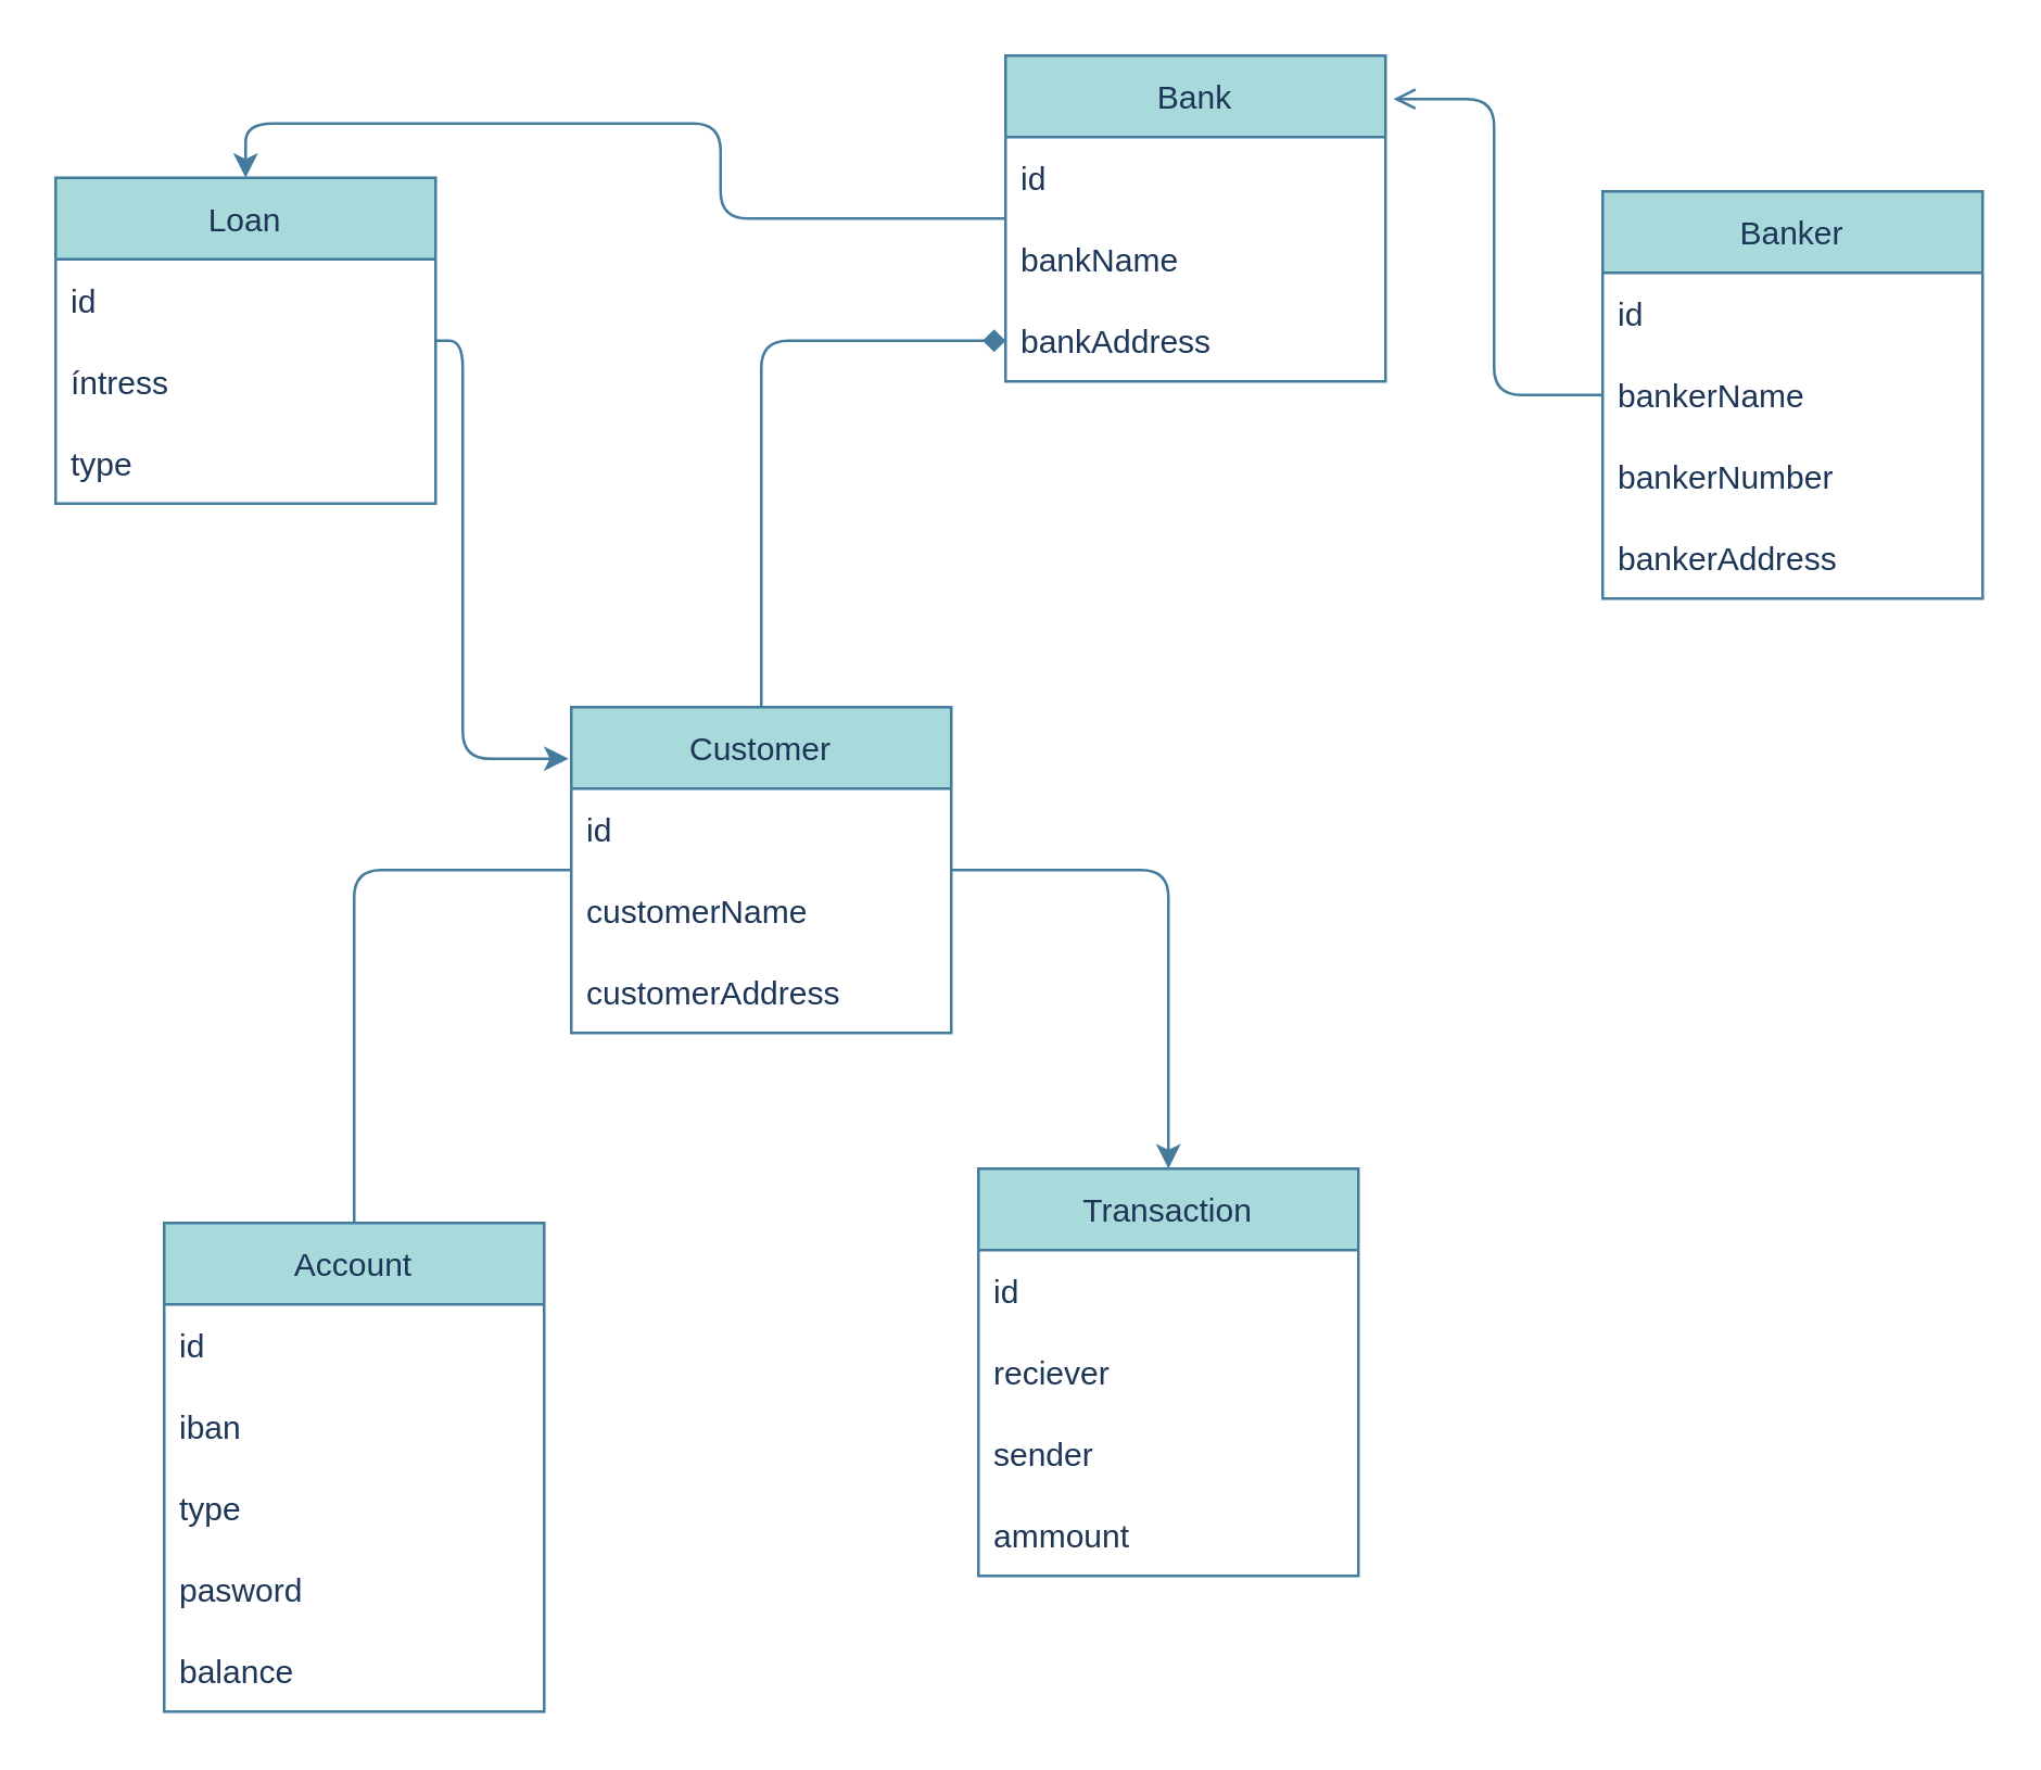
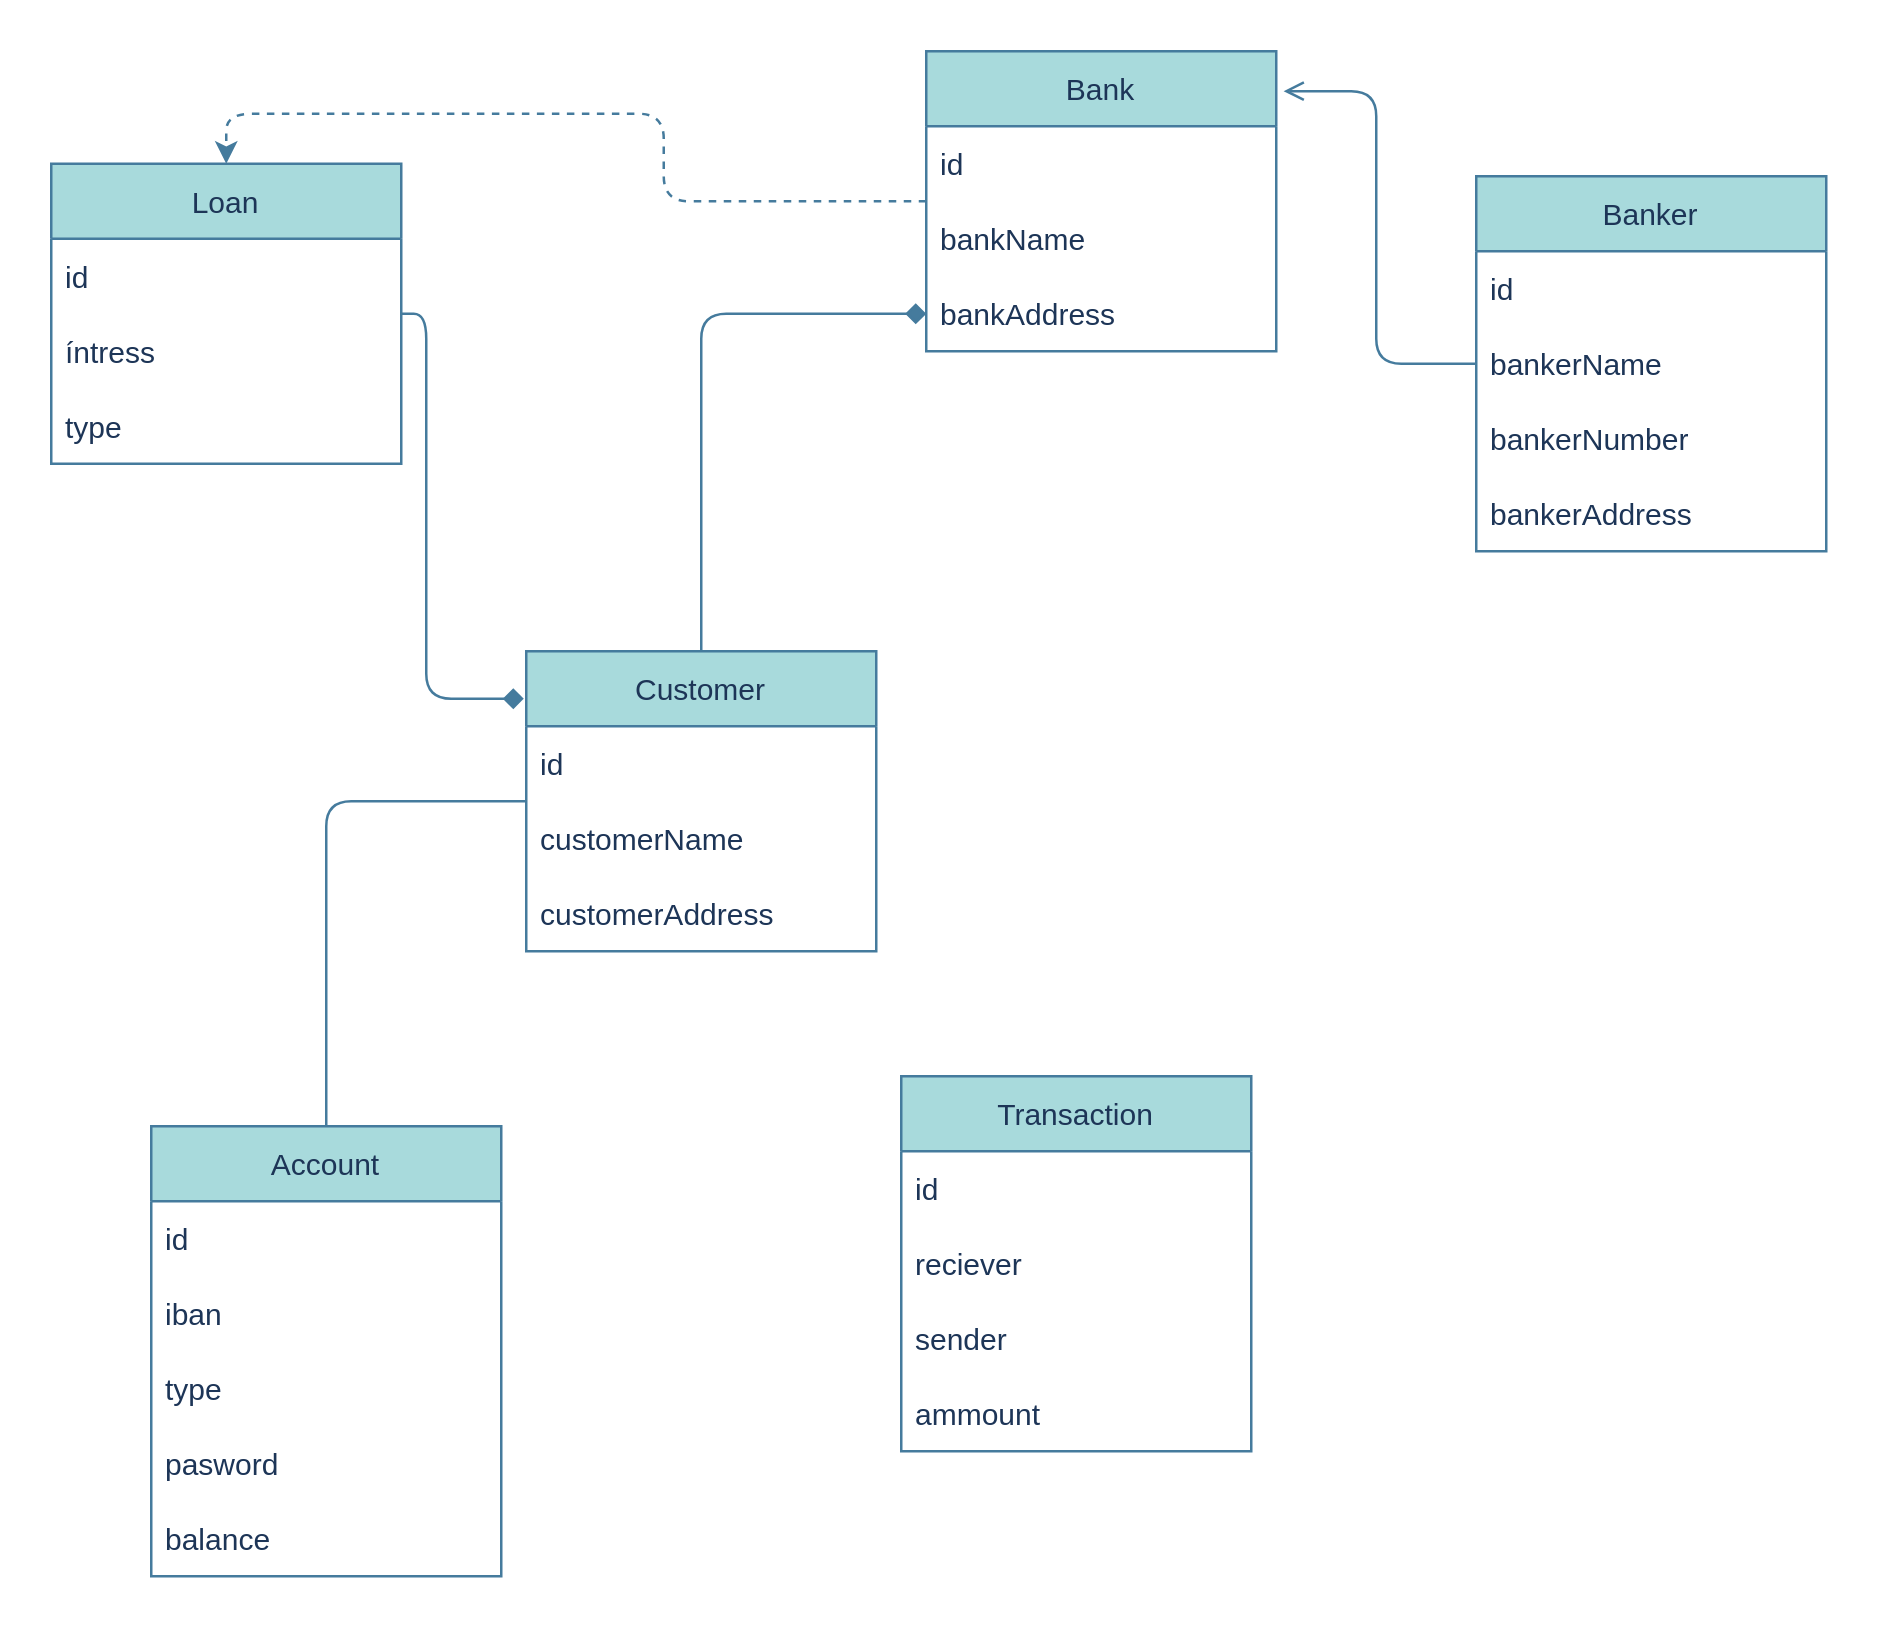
- <mxCell id="2" style="edgeStyle=orthogonalEdgeStyle;curved=0;rounded=1;sketch=0;orthogonalLoop=1;jettySize=auto;html=1;entryX=0.5;entryY=0;entryDx=0;entryDy=0;fontColor=#1D3557;strokeColor=#457B9D;fillColor=#A8DADC;" edge="1" parent="1" source="3" target="21"><mxGeometry relative="1" as="geometry" /></mxCell>
+ <mxCell id="2" style="edgeStyle=orthogonalEdgeStyle;curved=0;rounded=1;sketch=0;orthogonalLoop=1;jettySize=auto;html=1;entryX=0.5;entryY=0;entryDx=0;entryDy=0;fontColor=#1D3557;strokeColor=#457B9D;fillColor=#A8DADC;dashed=1;" edge="1" parent="1" source="3" target="21"><mxGeometry relative="1" as="geometry" /></mxCell>
- <mxCell id="20" style="edgeStyle=orthogonalEdgeStyle;curved=0;rounded=1;sketch=0;orthogonalLoop=1;jettySize=auto;html=1;entryX=-0.007;entryY=0.158;entryDx=0;entryDy=0;entryPerimeter=0;fontColor=#1D3557;strokeColor=#457B9D;fillColor=#A8DADC;" edge="1" parent="1" source="21" target="16"><mxGeometry relative="1" as="geometry"><Array as="points"><mxPoint x="170" y="125" /><mxPoint x="170" y="279" /></Array></mxGeometry></mxCell>
+ <mxCell id="20" style="edgeStyle=orthogonalEdgeStyle;curved=0;rounded=1;sketch=0;orthogonalLoop=1;jettySize=auto;html=1;entryX=-0.007;entryY=0.158;entryDx=0;entryDy=0;entryPerimeter=0;fontColor=#1D3557;strokeColor=#457B9D;fillColor=#A8DADC;endArrow=diamond;" edge="1" parent="1" source="21" target="16"><mxGeometry relative="1" as="geometry"><Array as="points"><mxPoint x="170" y="125" /><mxPoint x="170" y="279" /></Array></mxGeometry></mxCell>
- <mxCell id="14" style="edgeStyle=orthogonalEdgeStyle;curved=0;rounded=1;sketch=0;orthogonalLoop=1;jettySize=auto;html=1;fontColor=#1D3557;strokeColor=#457B9D;fillColor=#A8DADC;" edge="1" parent="1" source="16" target="31"><mxGeometry relative="1" as="geometry" /></mxCell>
